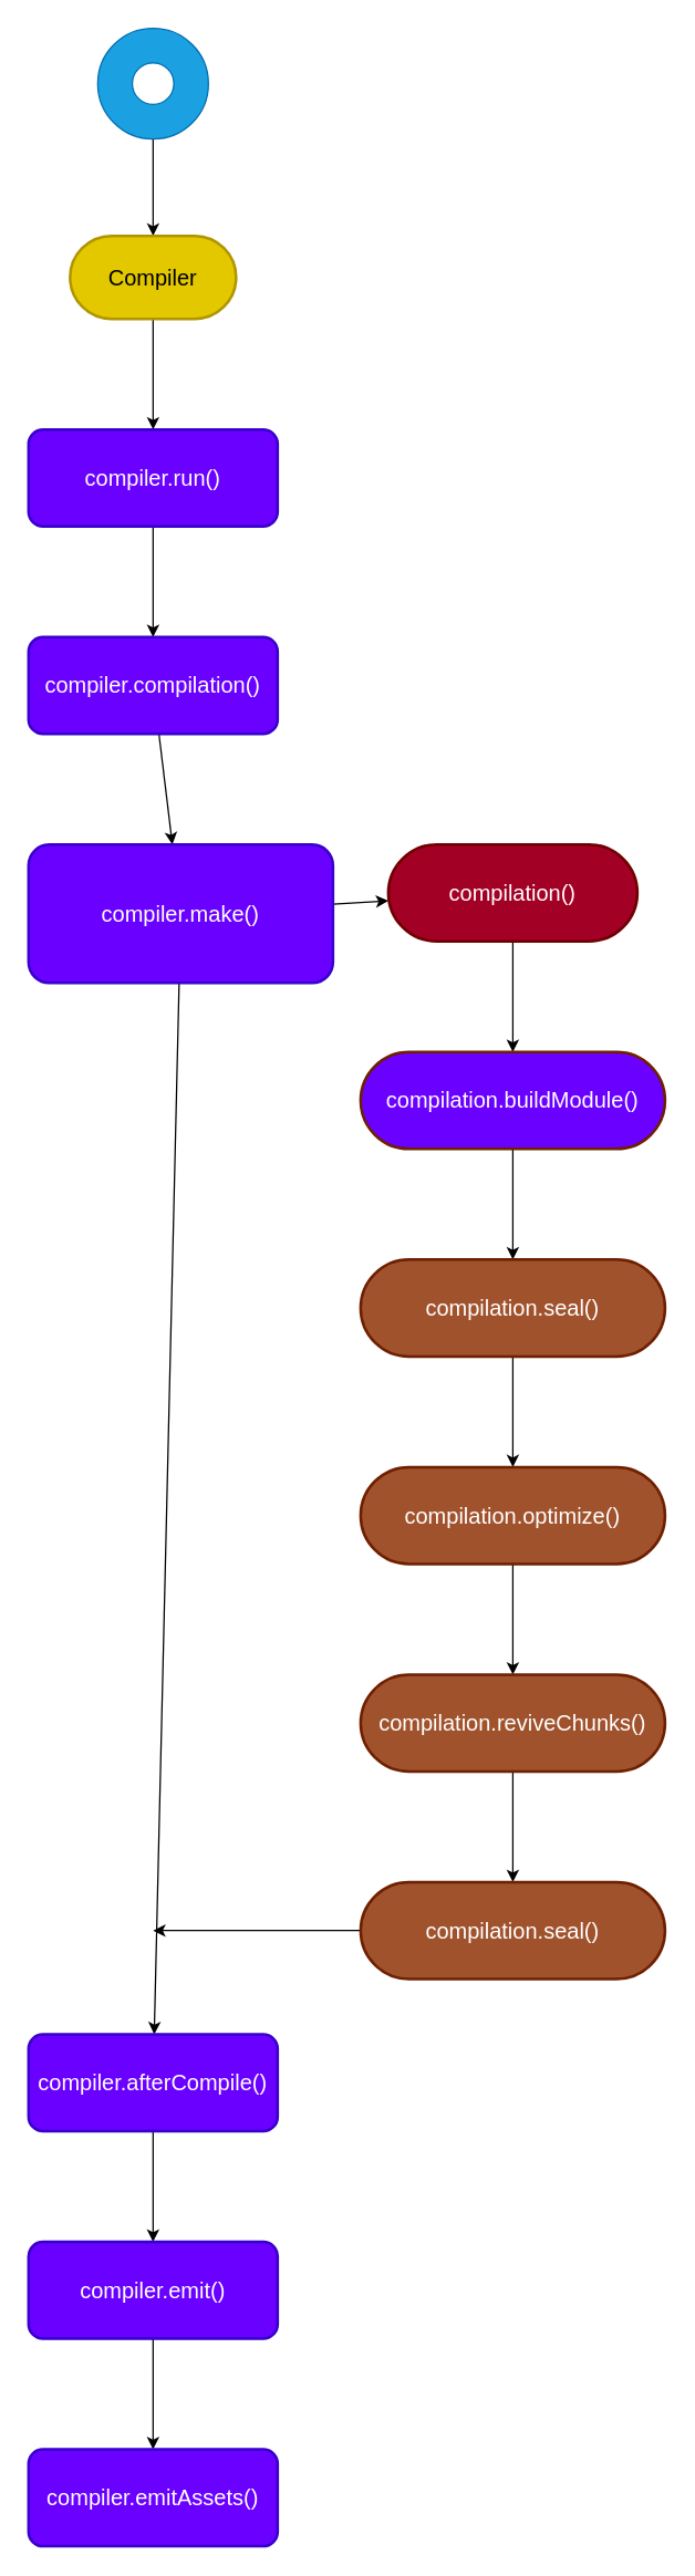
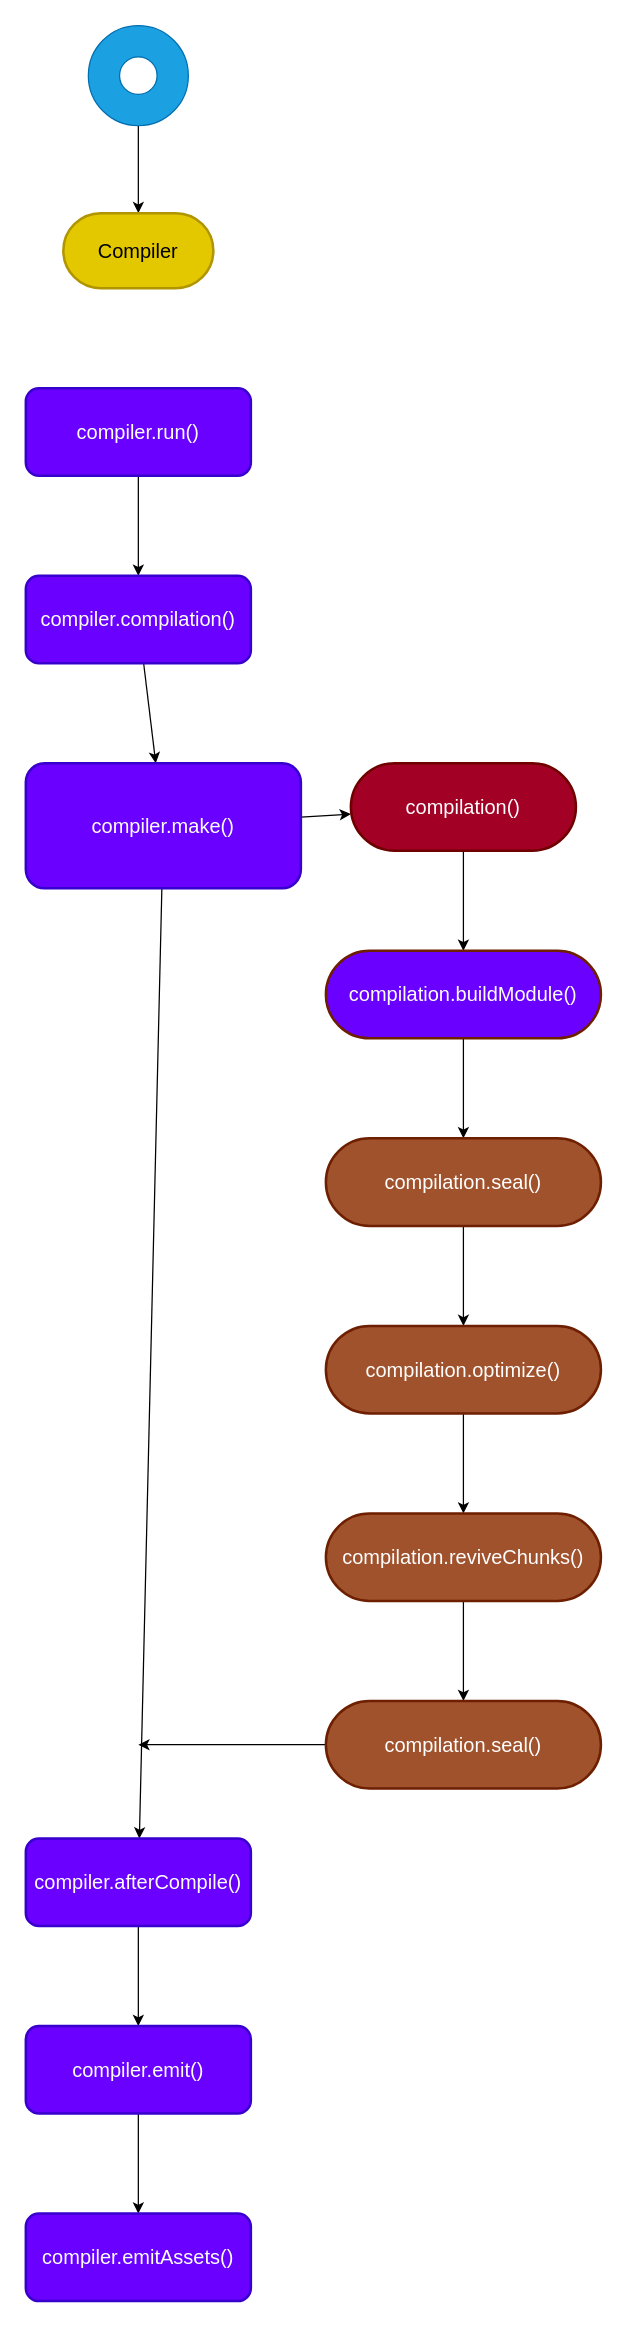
- <mxCell id="3" value="" style="edgeStyle=none;html=1;" edge="1" parent="1" source="4" target="6"><mxGeometry relative="1" as="geometry" /></mxCell>
